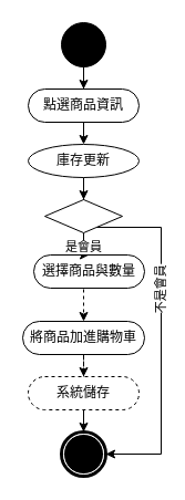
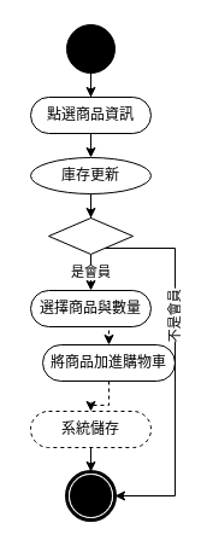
- <mxCell id="7" value="選擇商品與數量" style="rounded=1;whiteSpace=wrap;html=1;shadow=0;comic=0;labelBackgroundColor=none;strokeWidth=1;fontFamily=Verdana;fontSize=12;align=center;arcSize=50;" parent="1" vertex="1"><mxGeometry x="30" y="230" width="100" height="30" as="geometry" /></mxCell>
+ <mxCell id="7" value="選擇商品與數量" style="rounded=1;whiteSpace=wrap;html=1;shadow=0;comic=0;labelBackgroundColor=none;strokeWidth=1;fontFamily=Verdana;fontSize=12;align=center;arcSize=50;" parent="1" vertex="1"><mxGeometry x="25" y="240" width="100" height="30" as="geometry" /></mxCell>
- <mxCell id="10" value="將商品加進購物車" style="rounded=1;whiteSpace=wrap;html=1;shadow=0;comic=0;labelBackgroundColor=none;strokeWidth=1;fontFamily=Verdana;fontSize=12;align=center;arcSize=50;" parent="1" vertex="1"><mxGeometry x="20" y="290" width="110" height="30" as="geometry" /></mxCell>
+ <mxCell id="10" value="將商品加進購物車" style="rounded=1;whiteSpace=wrap;html=1;shadow=0;comic=0;labelBackgroundColor=none;strokeWidth=1;fontFamily=Verdana;fontSize=12;align=center;arcSize=50;" parent="1" vertex="1"><mxGeometry x="35" y="285" width="110" height="30" as="geometry" /></mxCell>
